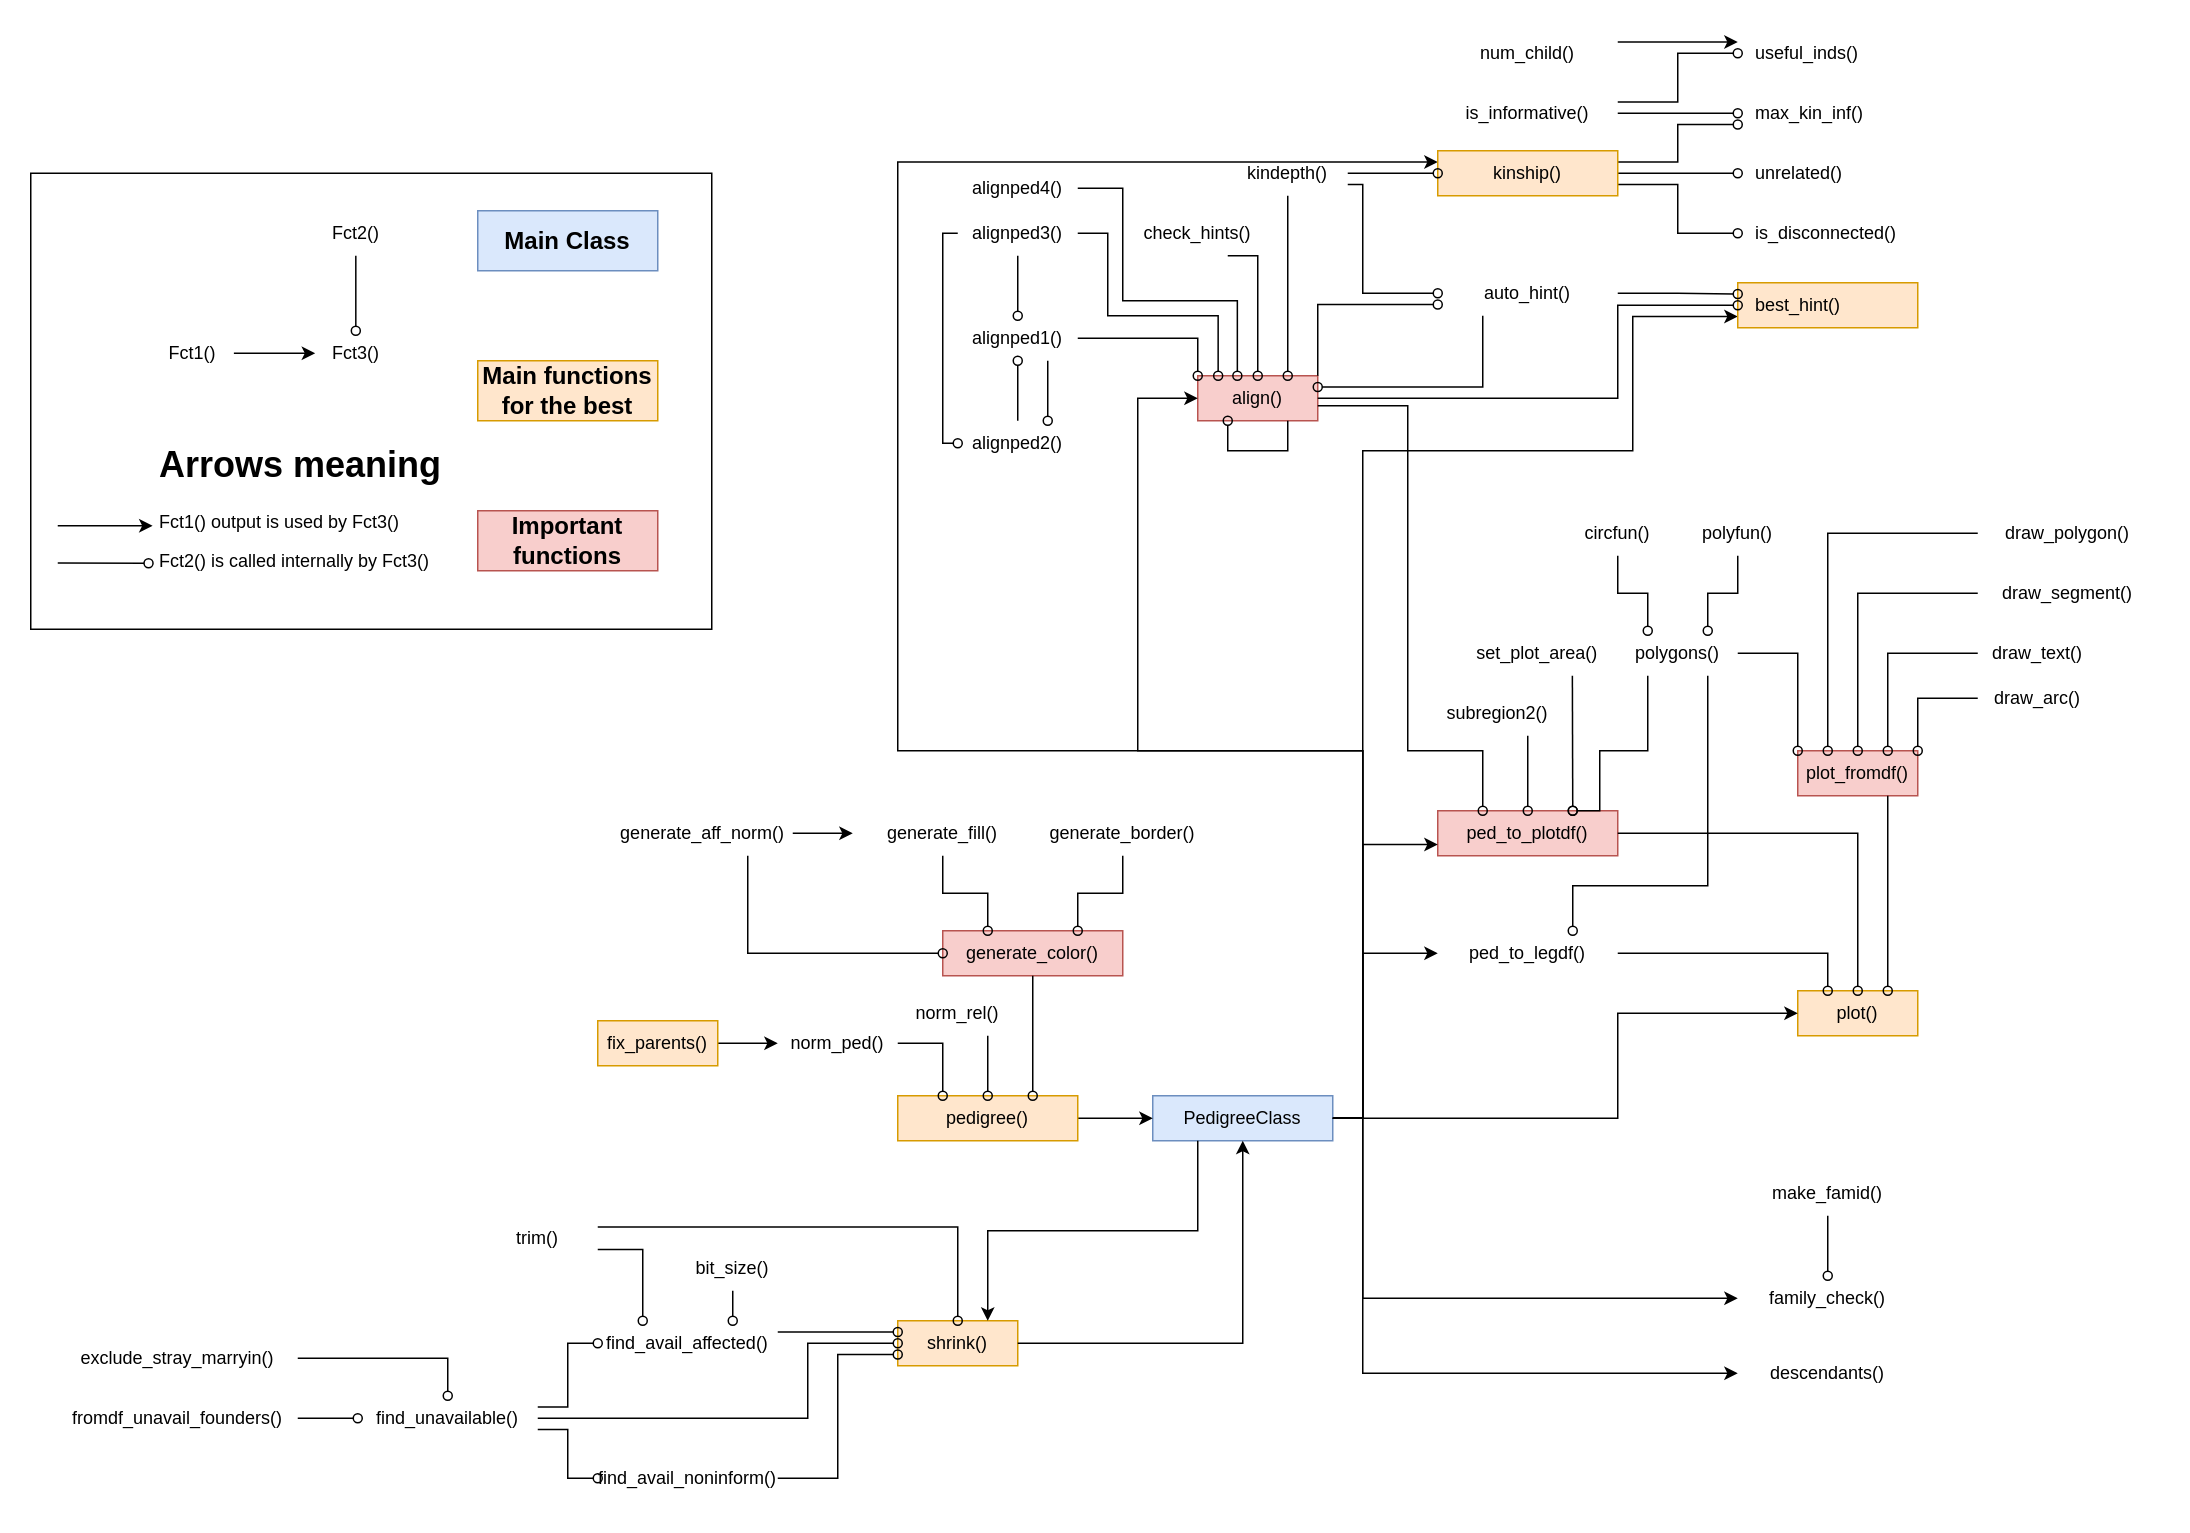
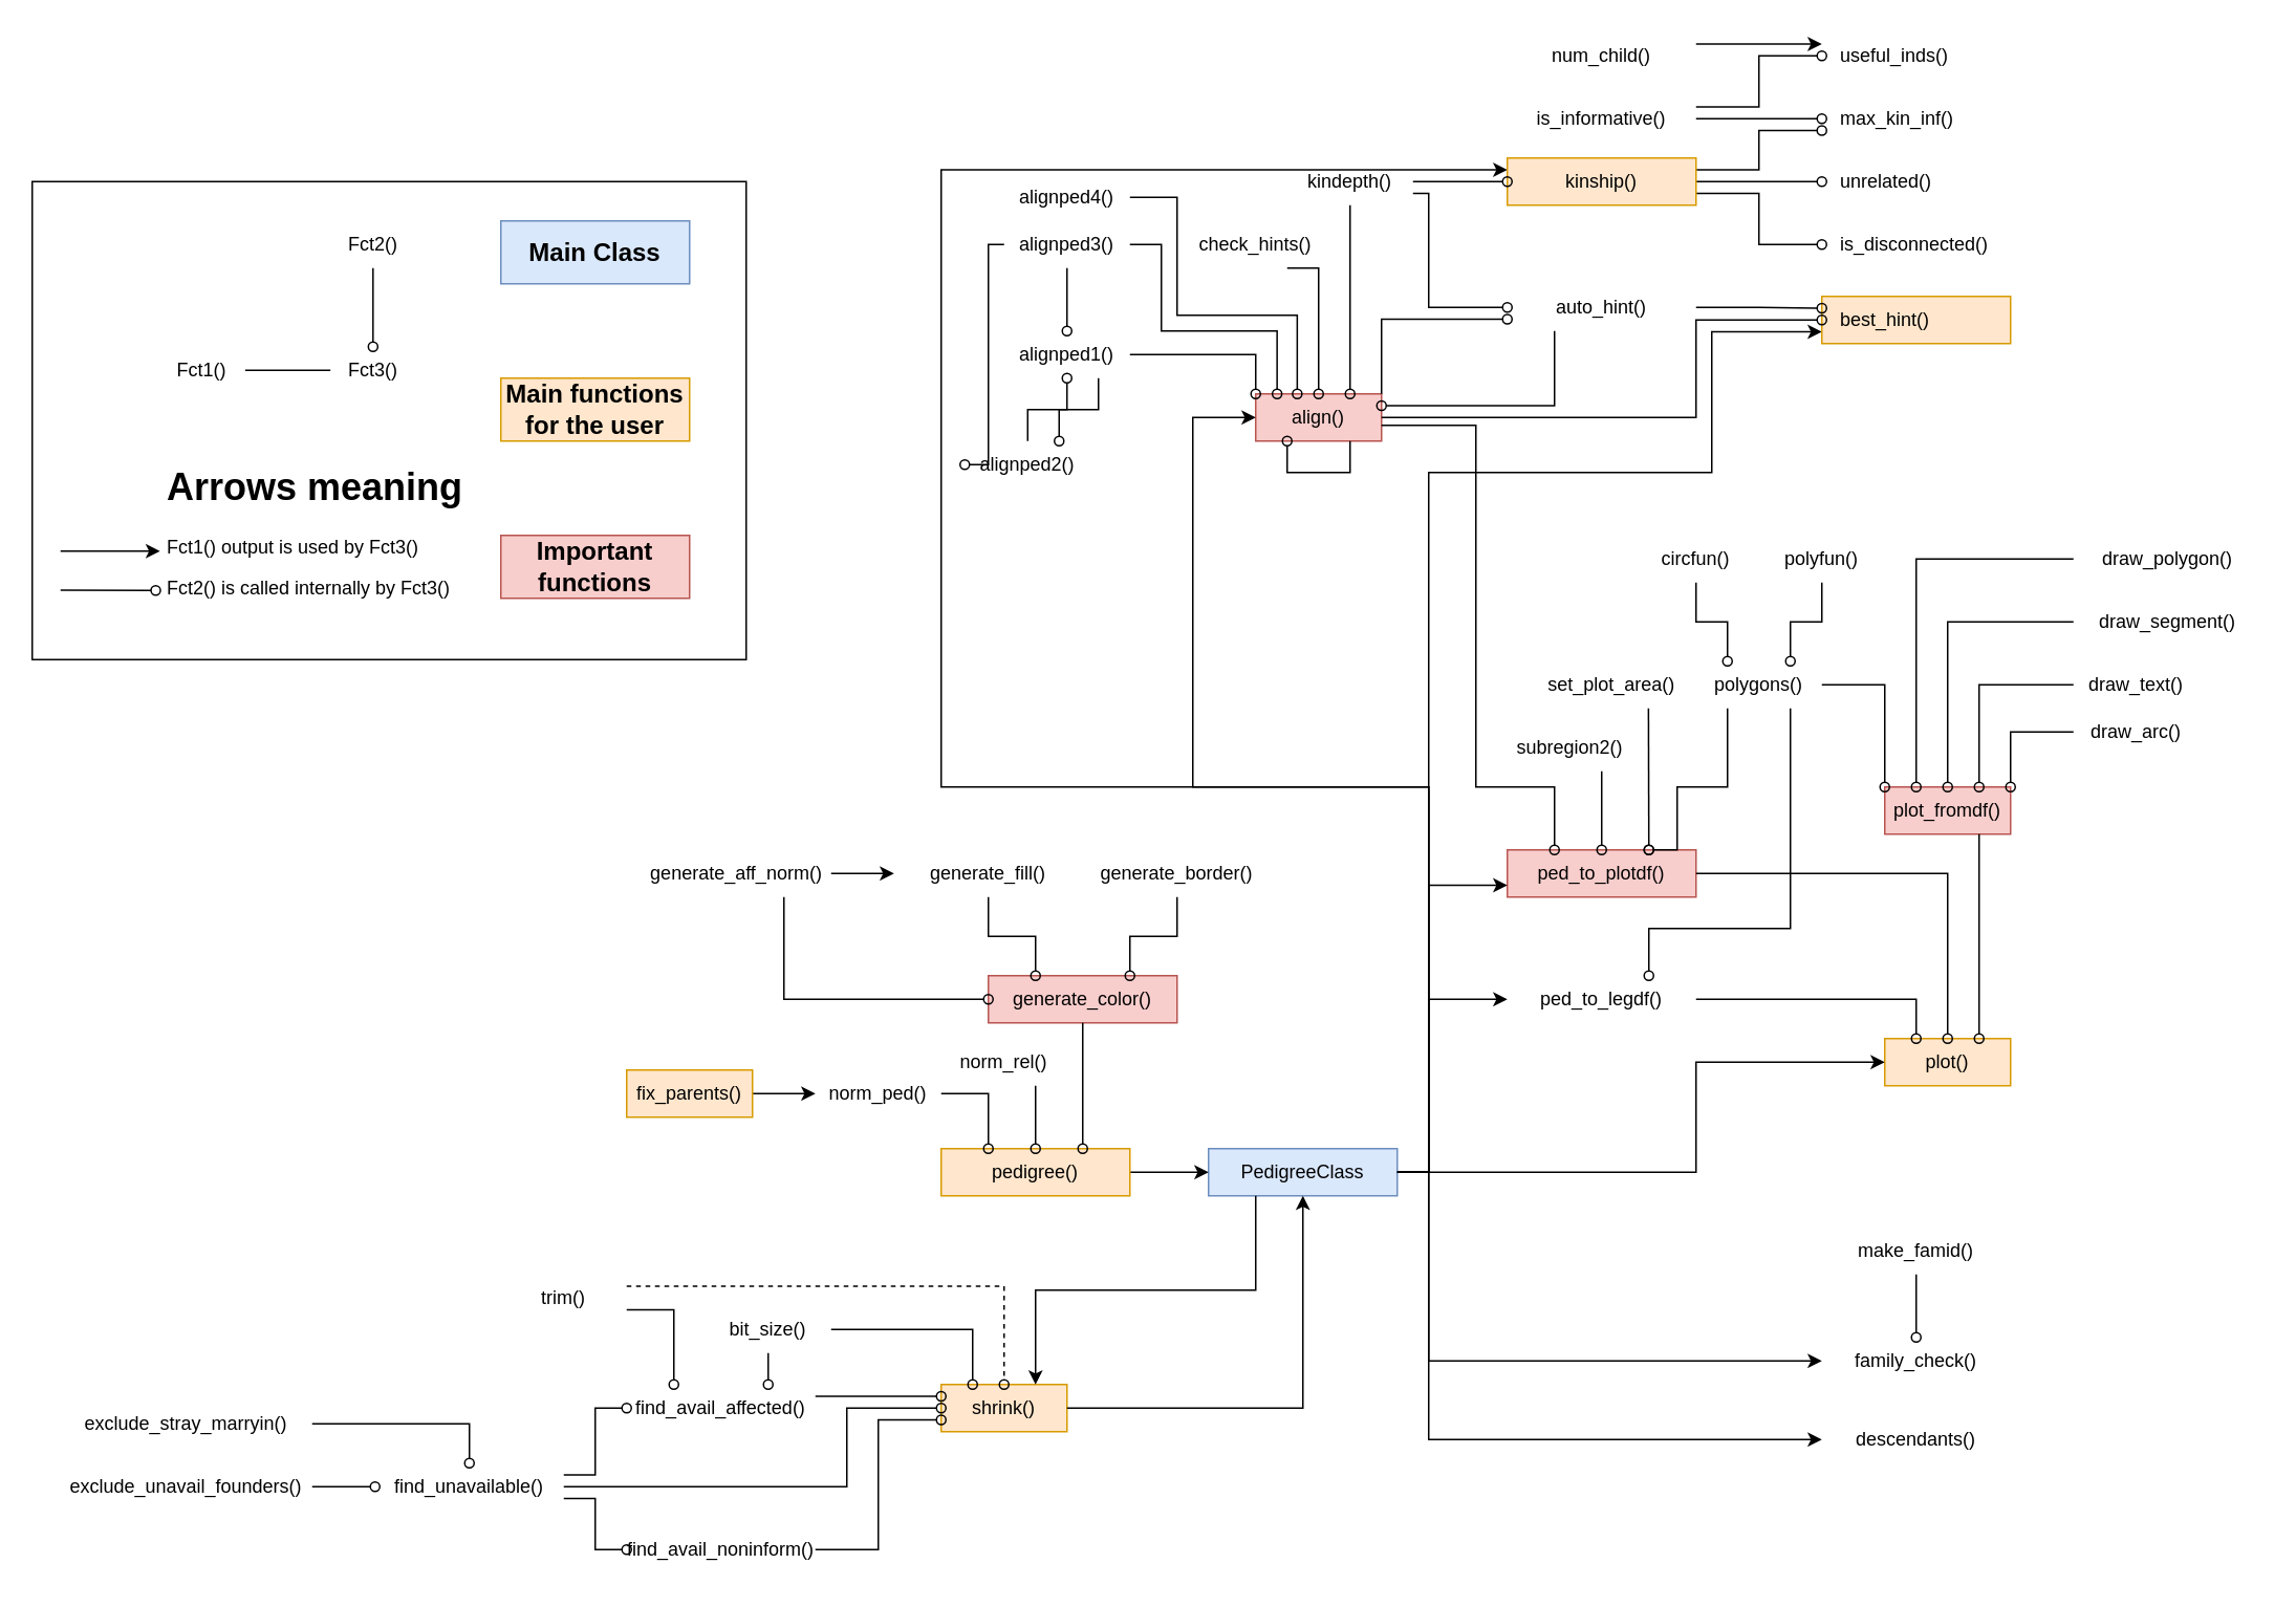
- <mxCell id="128" value="" style="edgeStyle=orthogonalEdgeStyle;rounded=0;orthogonalLoop=1;jettySize=auto;html=1;" edge="1" parent="125" source="126" target="127"><mxGeometry relative="1" as="geometry" /></mxCell>
+ <mxCell id="128" value="" style="edgeStyle=orthogonalEdgeStyle;rounded=0;orthogonalLoop=1;jettySize=auto;html=1;endArrow=none;" edge="1" parent="125" source="126" target="127"><mxGeometry relative="1" as="geometry" /></mxCell>
- <mxCell id="121" value="&lt;font style=&quot;font-size: 16px;&quot;&gt;&lt;b&gt;Main functions for the best&lt;/b&gt;&lt;/font&gt;" style="rounded=0;whiteSpace=wrap;html=1;fillColor=#ffe6cc;strokeColor=#d79b00;" vertex="1" parent="120"><mxGeometry x="280" y="100" width="120" height="40" as="geometry" /></mxCell>
+ <mxCell id="121" value="&lt;font style=&quot;font-size: 16px;&quot;&gt;&lt;b&gt;Main functions for the user&lt;/b&gt;&lt;/font&gt;" style="rounded=0;whiteSpace=wrap;html=1;fillColor=#ffe6cc;strokeColor=#d79b00;" vertex="1" parent="120"><mxGeometry x="280" y="100" width="120" height="40" as="geometry" /></mxCell>
- <mxCell id="29" value="alignped2()" style="text;html=1;strokeColor=none;fillColor=none;align=center;verticalAlign=middle;whiteSpace=wrap;rounded=0;" parent="1" vertex="1"><mxGeometry x="638" y="280" width="80" height="30" as="geometry" /></mxCell>
+ <mxCell id="29" value="alignped2()" style="text;html=1;strokeColor=none;fillColor=none;align=center;verticalAlign=middle;whiteSpace=wrap;rounded=0;" parent="1" vertex="1"><mxGeometry x="613" y="280" width="80" height="30" as="geometry" /></mxCell>
- <mxCell id="63" style="edgeStyle=orthogonalEdgeStyle;rounded=0;orthogonalLoop=1;jettySize=auto;html=1;exitX=1;exitY=0.25;exitDx=0;exitDy=0;entryX=0.5;entryY=0;entryDx=0;entryDy=0;endArrow=oval;endFill=0;" parent="1" source="64" target="14" edge="1"><mxGeometry relative="1" as="geometry"><Array as="points"><mxPoint x="398" y="817" /><mxPoint x="638" y="817" /></Array></mxGeometry></mxCell>
+ <mxCell id="63" style="edgeStyle=orthogonalEdgeStyle;rounded=0;orthogonalLoop=1;jettySize=auto;html=1;exitX=1;exitY=0.25;exitDx=0;exitDy=0;entryX=0.5;entryY=0;entryDx=0;entryDy=0;endArrow=oval;endFill=0;dashed=1;" parent="1" source="64" target="14" edge="1"><mxGeometry relative="1" as="geometry"><Array as="points"><mxPoint x="398" y="817" /><mxPoint x="638" y="817" /></Array></mxGeometry></mxCell>
+ <mxCell id="48" style="edgeStyle=orthogonalEdgeStyle;rounded=0;orthogonalLoop=1;jettySize=auto;html=1;exitX=1;exitY=0.5;exitDx=0;exitDy=0;entryX=0.25;entryY=0;entryDx=0;entryDy=0;endArrow=oval;endFill=0;" parent="1" source="49" target="14" edge="1"><mxGeometry relative="1" as="geometry"><Array as="points"><mxPoint x="618" y="845" /></Array></mxGeometry></mxCell>
- <mxCell id="72" value="fromdf_unavail_founders()" style="text;html=1;strokeColor=none;fillColor=none;align=center;verticalAlign=middle;whiteSpace=wrap;rounded=0;" parent="1" vertex="1"><mxGeometry x="38" y="930" width="160" height="30" as="geometry" /></mxCell>
+ <mxCell id="72" value="exclude_unavail_founders()" style="text;html=1;strokeColor=none;fillColor=none;align=center;verticalAlign=middle;whiteSpace=wrap;rounded=0;" parent="1" vertex="1"><mxGeometry x="38" y="930" width="160" height="30" as="geometry" /></mxCell>
